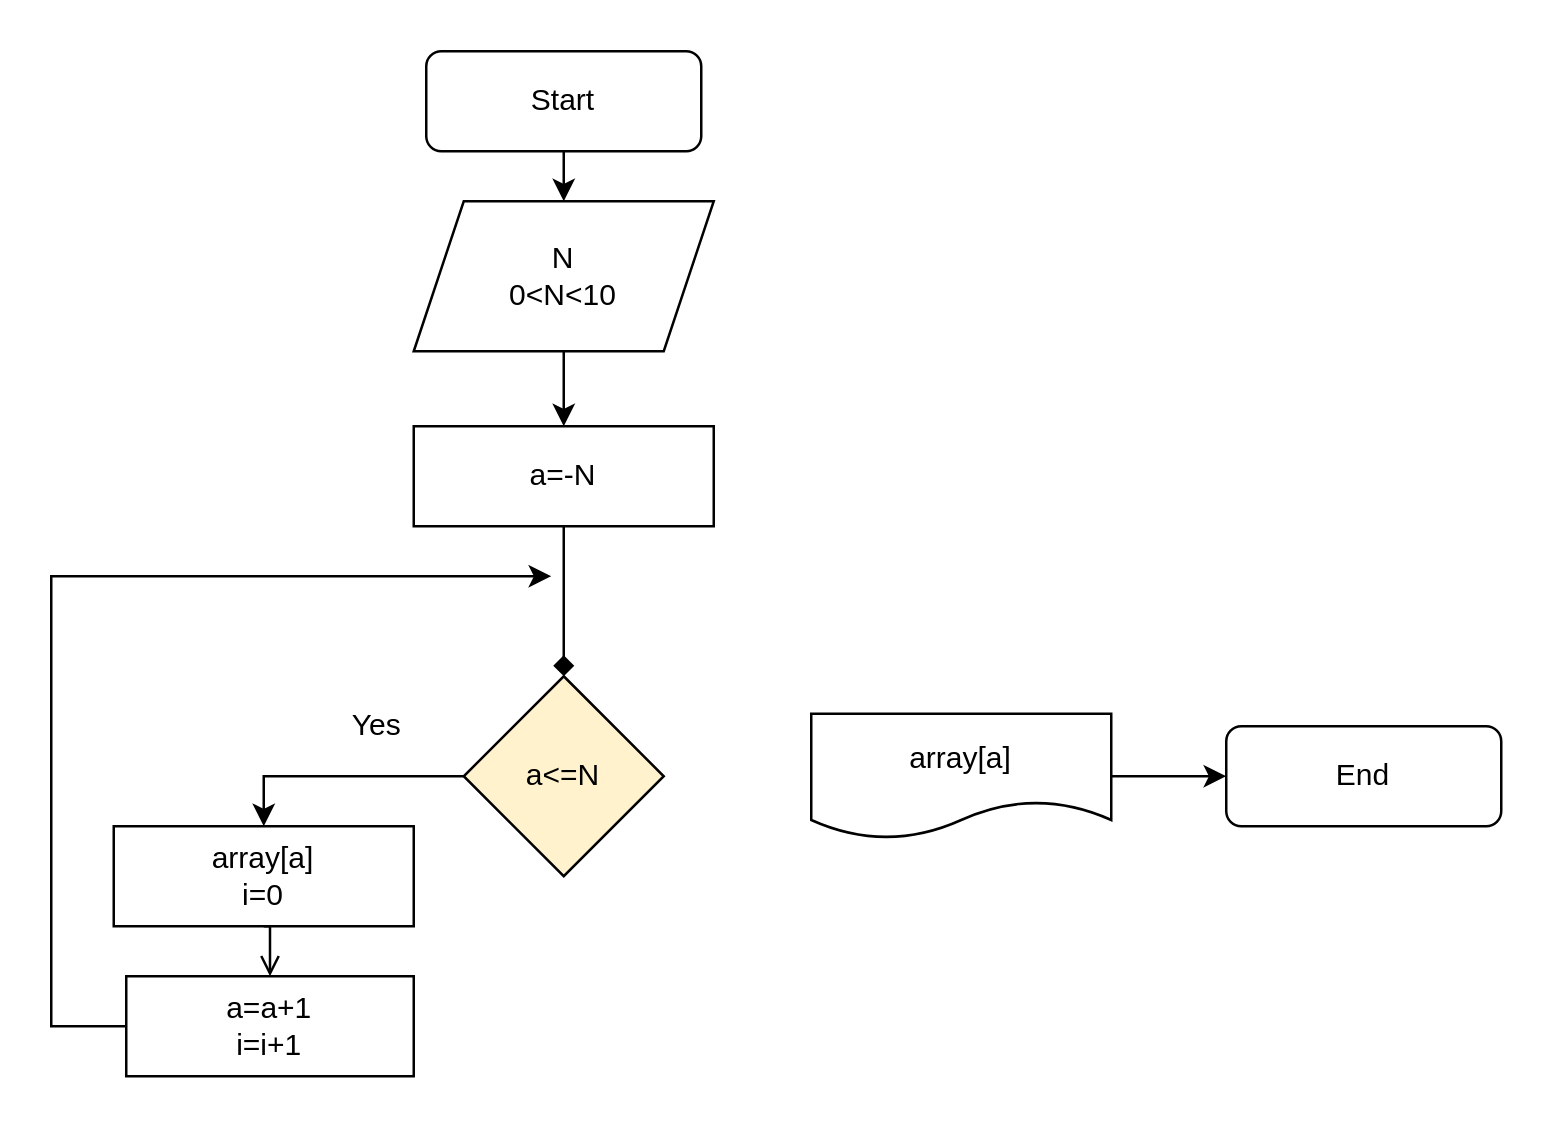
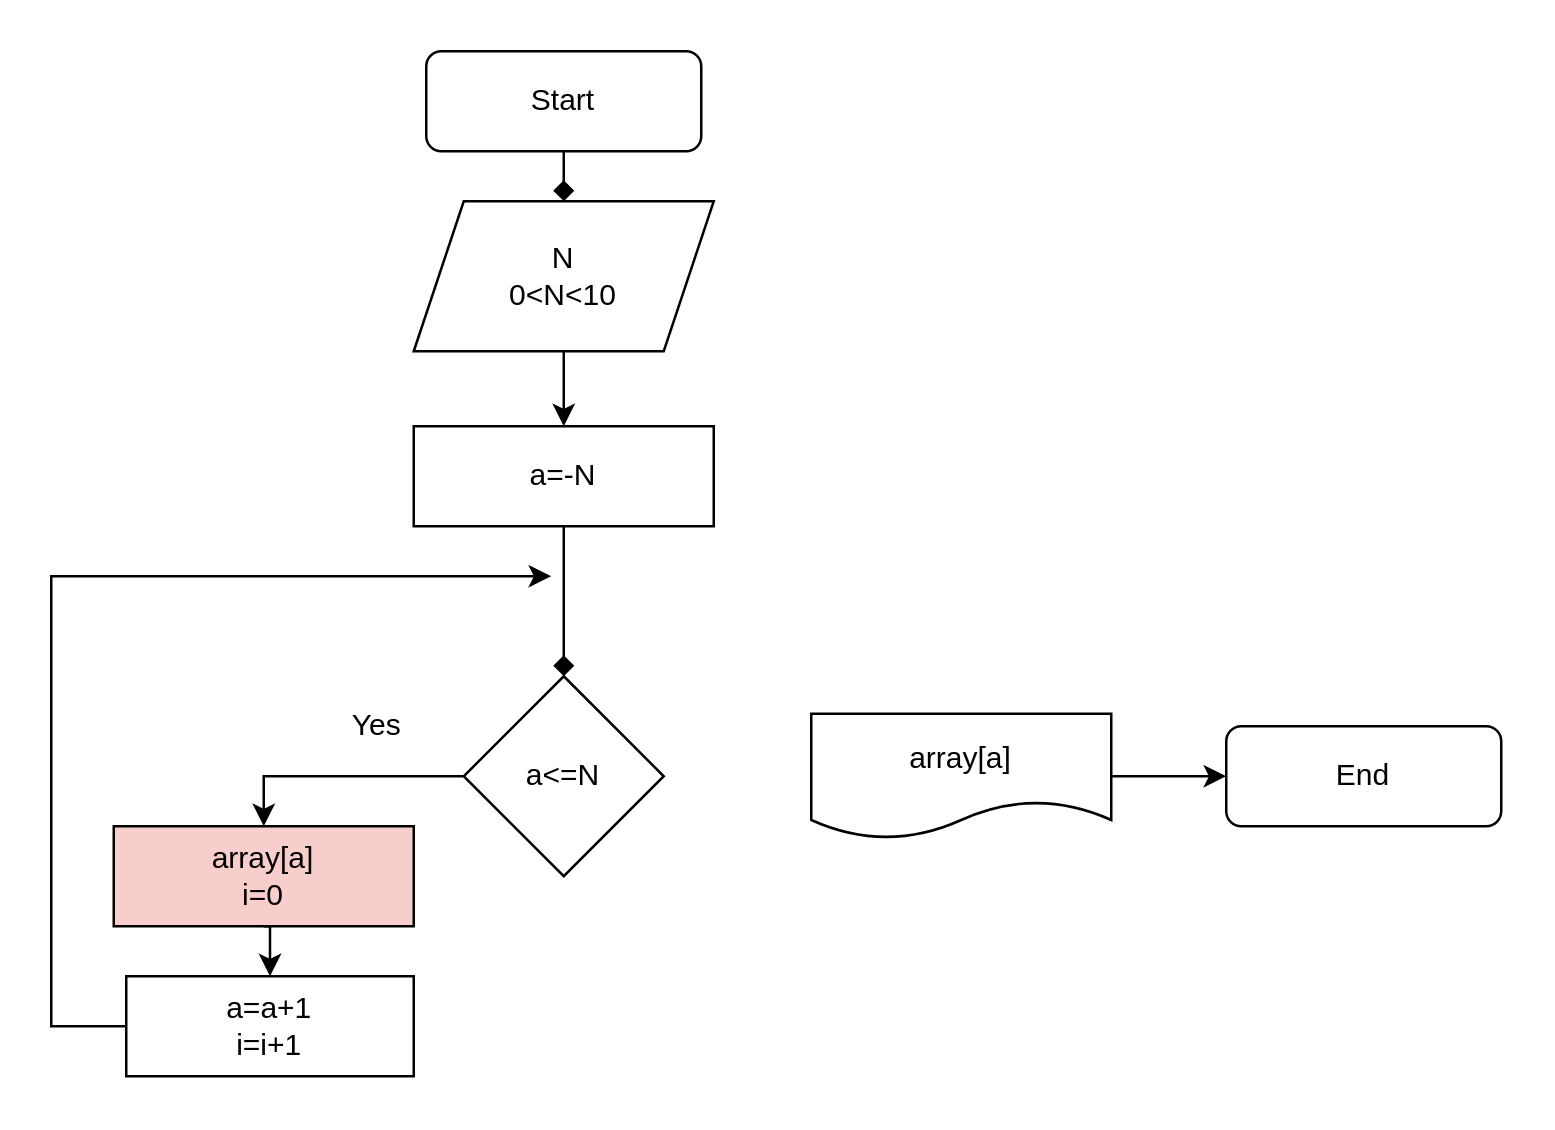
- <mxCell id="2" style="edgeStyle=orthogonalEdgeStyle;rounded=0;orthogonalLoop=1;jettySize=auto;html=1;exitX=0.5;exitY=1;exitDx=0;exitDy=0;entryX=0.5;entryY=0;entryDx=0;entryDy=0;" edge="1" parent="1" source="3" target="5"><mxGeometry relative="1" as="geometry" /></mxCell>
+ <mxCell id="2" style="edgeStyle=orthogonalEdgeStyle;rounded=0;orthogonalLoop=1;jettySize=auto;html=1;exitX=0.5;exitY=1;exitDx=0;exitDy=0;entryX=0.5;entryY=0;entryDx=0;entryDy=0;endArrow=diamond;" edge="1" parent="1" source="3" target="5"><mxGeometry relative="1" as="geometry" /></mxCell>
- <mxCell id="9" value="a&amp;lt;=N" style="rhombus;whiteSpace=wrap;html=1;fillColor=#fff2cc;" vertex="1" parent="1"><mxGeometry x="185" y="270" width="80" height="80" as="geometry" /></mxCell>
+ <mxCell id="9" value="a&amp;lt;=N" style="rhombus;whiteSpace=wrap;html=1;" vertex="1" parent="1"><mxGeometry x="185" y="270" width="80" height="80" as="geometry" /></mxCell>
- <mxCell id="11" value="array[a]&lt;br&gt;i=0" style="rounded=0;whiteSpace=wrap;html=1;" vertex="1" parent="1"><mxGeometry x="45" y="330" width="120" height="40" as="geometry" /></mxCell>
+ <mxCell id="11" value="array[a]&lt;br&gt;i=0" style="rounded=0;whiteSpace=wrap;html=1;fillColor=#f8cecc;" vertex="1" parent="1"><mxGeometry x="45" y="330" width="120" height="40" as="geometry" /></mxCell>
- <mxCell id="10" style="edgeStyle=orthogonalEdgeStyle;rounded=0;orthogonalLoop=1;jettySize=auto;html=1;exitX=0.5;exitY=1;exitDx=0;exitDy=0;entryX=0.5;entryY=0;entryDx=0;entryDy=0;endArrow=open;" edge="1" parent="1" source="11" target="14"><mxGeometry relative="1" as="geometry" /></mxCell>
+ <mxCell id="10" style="edgeStyle=orthogonalEdgeStyle;rounded=0;orthogonalLoop=1;jettySize=auto;html=1;exitX=0.5;exitY=1;exitDx=0;exitDy=0;entryX=0.5;entryY=0;entryDx=0;entryDy=0;" edge="1" parent="1" source="11" target="14"><mxGeometry relative="1" as="geometry" /></mxCell>
